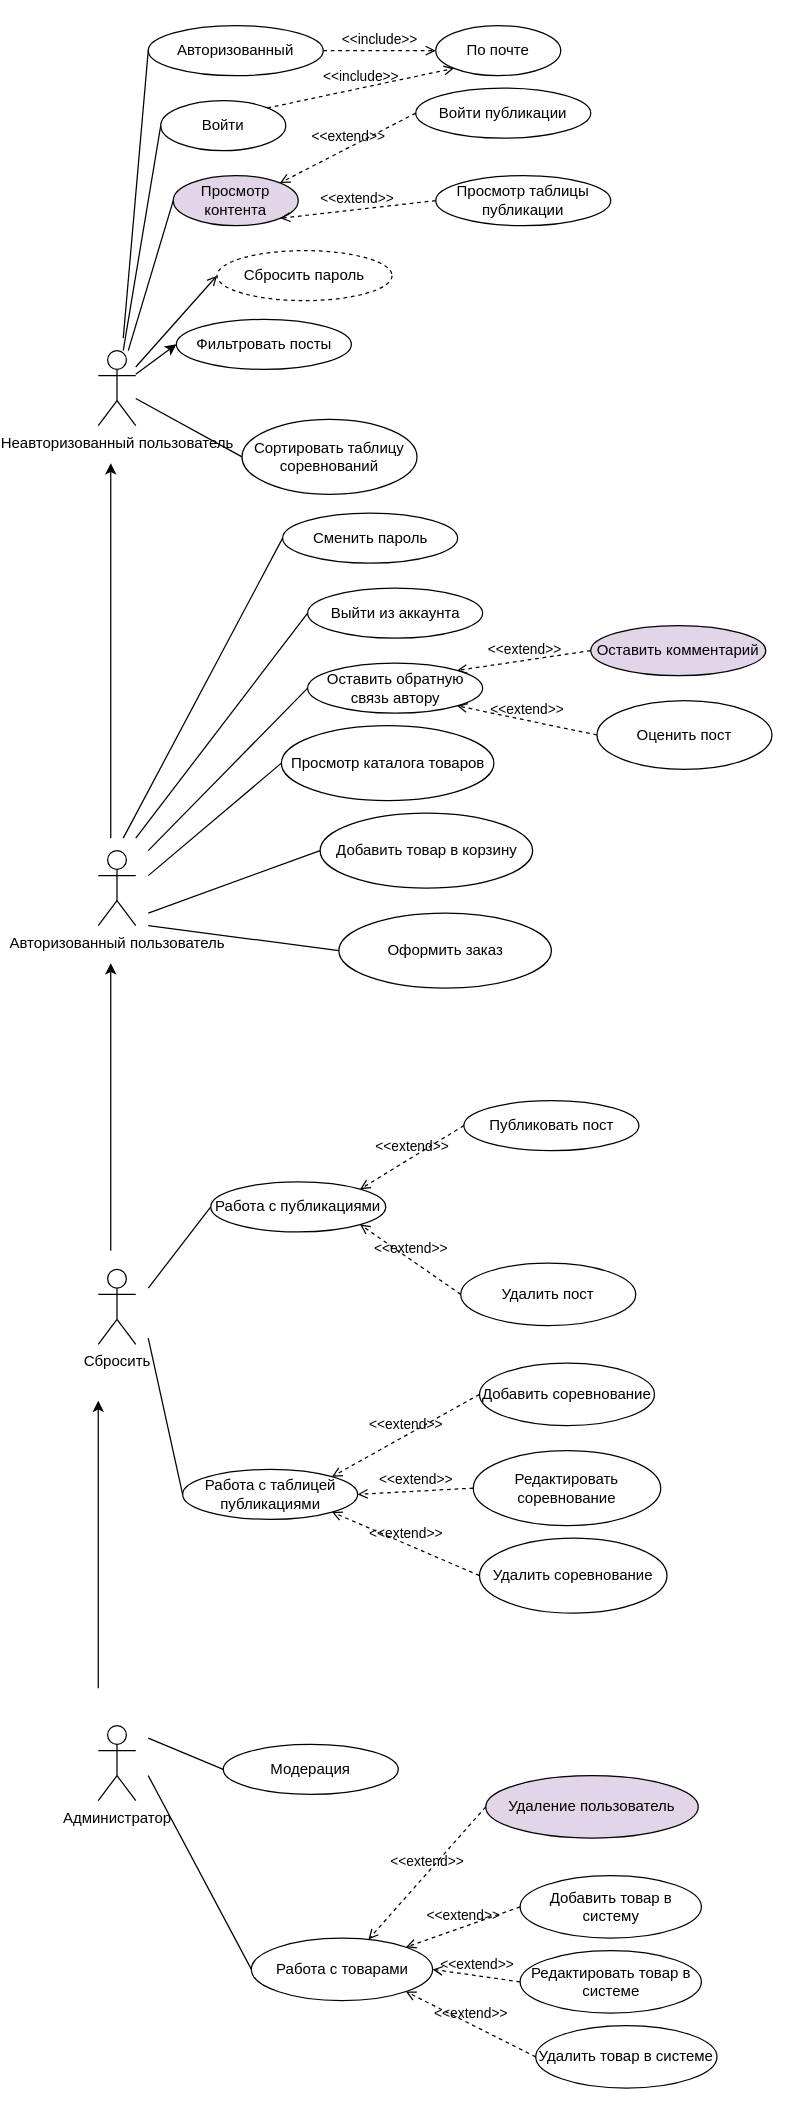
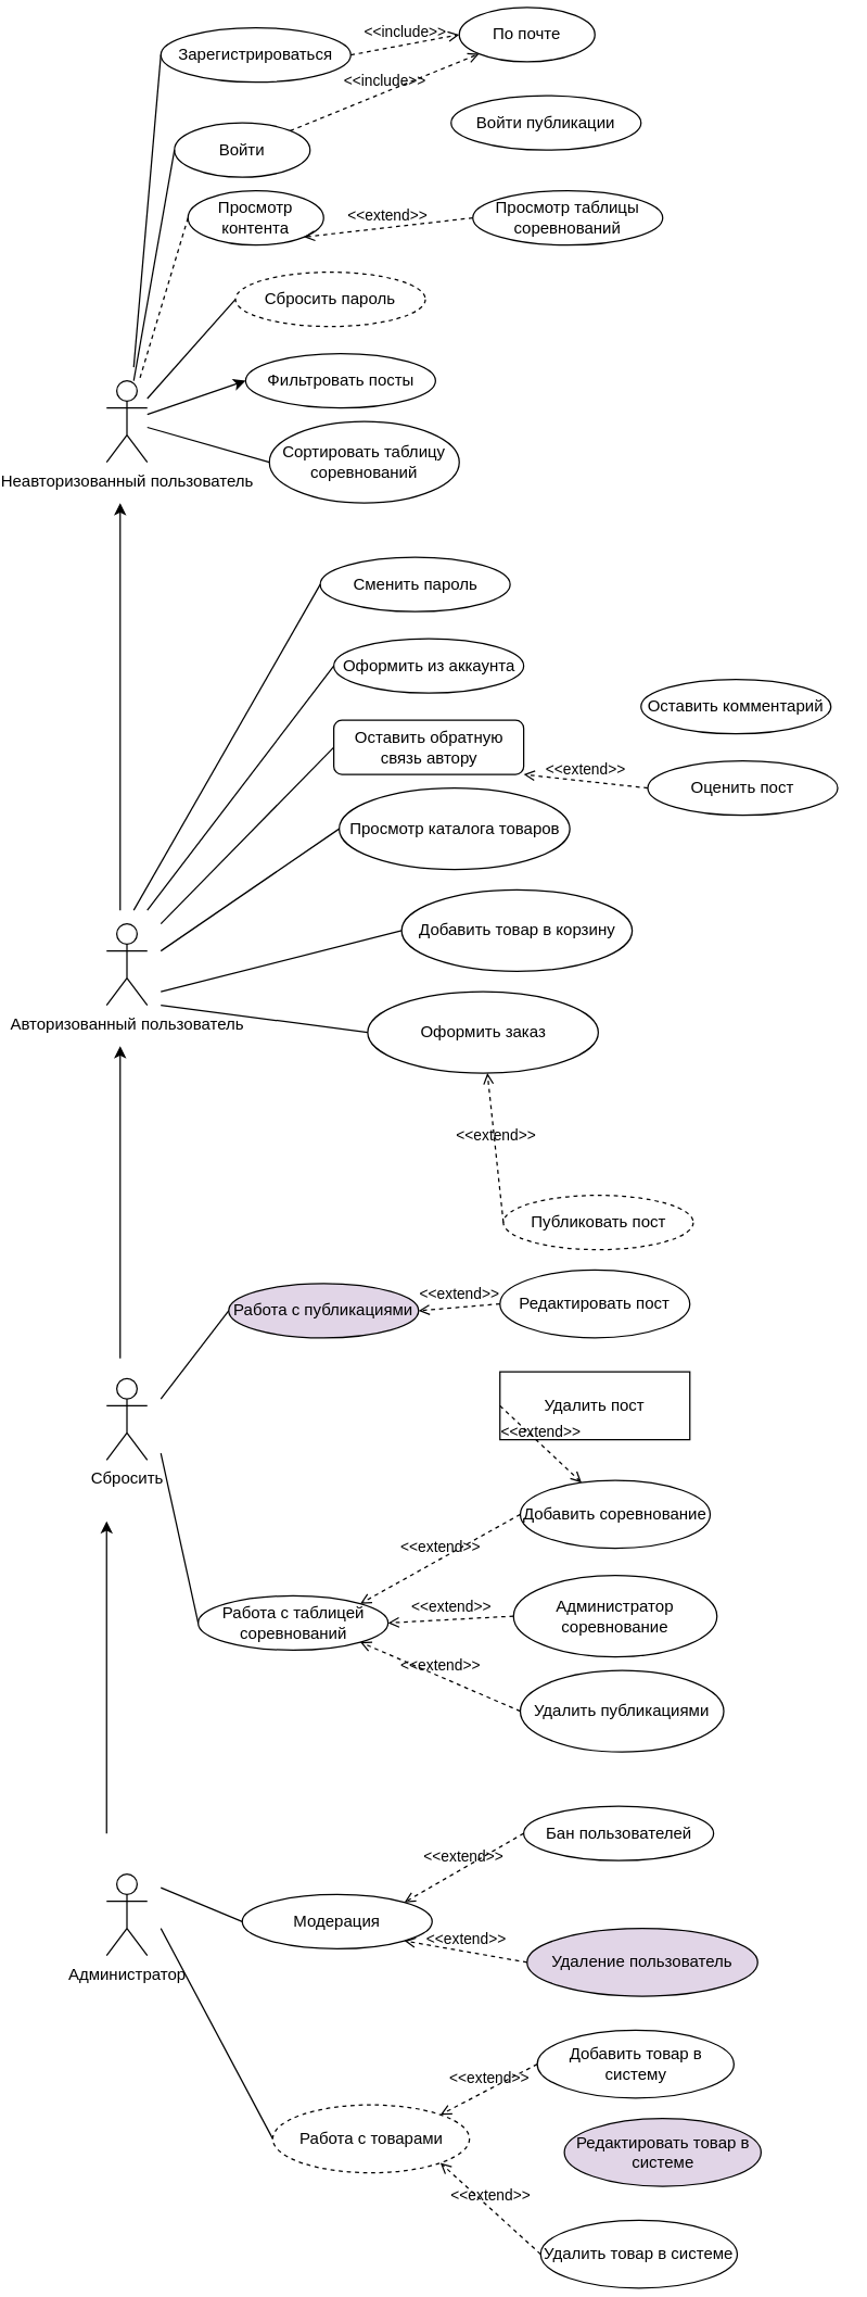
- <mxCell id="5" value="Авторизованный" style="ellipse;whiteSpace=wrap;html=1;align=center;" parent="1" vertex="1"><mxGeometry x="60" y="20" width="140" height="40" as="geometry" /></mxCell>
+ <mxCell id="5" value="Зарегистрироваться" style="ellipse;whiteSpace=wrap;html=1;align=center;" parent="1" vertex="1"><mxGeometry x="60" y="20" width="140" height="40" as="geometry" /></mxCell>
- <mxCell id="38" value="По почте" style="ellipse;whiteSpace=wrap;html=1;align=center;" parent="1" vertex="1"><mxGeometry x="290" y="20" width="100" height="40" as="geometry" /></mxCell>
+ <mxCell id="38" value="По почте" style="ellipse;whiteSpace=wrap;html=1;align=center;" parent="1" vertex="1"><mxGeometry x="280" y="5" width="100" height="40" as="geometry" /></mxCell>
- <mxCell id="6" value="Войти" style="ellipse;whiteSpace=wrap;html=1;align=center;" parent="1" vertex="1"><mxGeometry x="70" y="80" width="100" height="40" as="geometry" /></mxCell>
+ <mxCell id="6" value="Войти" style="ellipse;whiteSpace=wrap;html=1;align=center;" parent="1" vertex="1"><mxGeometry x="70" y="90" width="100" height="40" as="geometry" /></mxCell>
- <mxCell id="41" value="&amp;lt;&amp;lt;extend&amp;gt;&amp;gt;" style="html=1;verticalAlign=bottom;labelBackgroundColor=none;endArrow=open;endFill=0;dashed=1;rounded=0;exitX=0;exitY=0.5;exitDx=0;exitDy=0;entryX=1;entryY=0;entryDx=0;entryDy=0;" parent="1" source="26" target="7" edge="1"><mxGeometry width="160" relative="1" as="geometry"><mxPoint x="160" y="340" as="sourcePoint" /><mxPoint x="260" y="260" as="targetPoint" /></mxGeometry></mxCell>
- <mxCell id="7" value="Просмотр контента" style="ellipse;whiteSpace=wrap;html=1;align=center;fillColor=#e1d5e7;" parent="1" vertex="1"><mxGeometry x="80" y="140" width="100" height="40" as="geometry" /></mxCell>
+ <mxCell id="7" value="Просмотр контента" style="ellipse;whiteSpace=wrap;html=1;align=center;" parent="1" vertex="1"><mxGeometry x="80" y="140" width="100" height="40" as="geometry" /></mxCell>
- <mxCell id="27" value="Просмотр таблицы публикации" style="ellipse;whiteSpace=wrap;html=1;align=center;" parent="1" vertex="1"><mxGeometry x="290" y="140" width="140" height="40" as="geometry" /></mxCell>
+ <mxCell id="27" value="Просмотр таблицы соревнований" style="ellipse;whiteSpace=wrap;html=1;align=center;" parent="1" vertex="1"><mxGeometry x="290" y="140" width="140" height="40" as="geometry" /></mxCell>
- <mxCell id="11" value="" style="endArrow=none;html=1;rounded=0;exitX=0;exitY=0.5;exitDx=0;exitDy=0;" parent="1" source="7" target="2" edge="1"><mxGeometry width="50" height="50" relative="1" as="geometry"><mxPoint x="220" y="420" as="sourcePoint" /><mxPoint x="270" y="370" as="targetPoint" /></mxGeometry></mxCell>
+ <mxCell id="11" value="" style="endArrow=none;html=1;rounded=0;exitX=0;exitY=0.5;exitDx=0;exitDy=0;dashed=1;" parent="1" source="7" target="2" edge="1"><mxGeometry width="50" height="50" relative="1" as="geometry"><mxPoint x="220" y="420" as="sourcePoint" /><mxPoint x="270" y="370" as="targetPoint" /></mxGeometry></mxCell>
- <mxCell id="43" value="" style="endArrow=open;html=1;rounded=0;entryX=0;entryY=0.5;entryDx=0;entryDy=0;" parent="1" source="2" target="12" edge="1"><mxGeometry width="50" height="50" relative="1" as="geometry"><mxPoint x="520" y="540" as="sourcePoint" /><mxPoint x="570" y="360" as="targetPoint" /></mxGeometry></mxCell>
+ <mxCell id="43" value="" style="endArrow=none;html=1;rounded=0;entryX=0;entryY=0.5;entryDx=0;entryDy=0;" parent="1" source="2" target="12" edge="1"><mxGeometry width="50" height="50" relative="1" as="geometry"><mxPoint x="520" y="540" as="sourcePoint" /><mxPoint x="570" y="360" as="targetPoint" /></mxGeometry></mxCell>
- <mxCell id="25" value="Фильтровать посты" style="ellipse;whiteSpace=wrap;html=1;align=center;" parent="1" vertex="1"><mxGeometry x="82.5" y="255" width="140" height="40" as="geometry" /></mxCell>
+ <mxCell id="25" value="Фильтровать посты" style="ellipse;whiteSpace=wrap;html=1;align=center;" parent="1" vertex="1"><mxGeometry x="122.5" y="260" width="140" height="40" as="geometry" /></mxCell>
- <mxCell id="28" value="Сортировать таблицу соревнований" style="ellipse;whiteSpace=wrap;html=1;align=center;" parent="1" vertex="1"><mxGeometry x="135" y="335" width="140" height="60" as="geometry" /></mxCell>
+ <mxCell id="28" value="Сортировать таблицу соревнований" style="ellipse;whiteSpace=wrap;html=1;align=center;" parent="1" vertex="1"><mxGeometry x="140" y="310" width="140" height="60" as="geometry" /></mxCell>
- <mxCell id="13" value="Сменить пароль" style="ellipse;whiteSpace=wrap;html=1;align=center;" parent="1" vertex="1"><mxGeometry x="167.5" y="410" width="140" height="40" as="geometry" /></mxCell>
+ <mxCell id="13" value="Сменить пароль" style="ellipse;whiteSpace=wrap;html=1;align=center;" parent="1" vertex="1"><mxGeometry x="177.5" y="410" width="140" height="40" as="geometry" /></mxCell>
- <mxCell id="14" value="Выйти из аккаунта" style="ellipse;whiteSpace=wrap;html=1;align=center;" parent="1" vertex="1"><mxGeometry x="187.5" y="470" width="140" height="40" as="geometry" /></mxCell>
+ <mxCell id="14" value="Оформить из аккаунта" style="ellipse;whiteSpace=wrap;html=1;align=center;" parent="1" vertex="1"><mxGeometry x="187.5" y="470" width="140" height="40" as="geometry" /></mxCell>
- <mxCell id="15" value="Оставить комментарий" style="ellipse;whiteSpace=wrap;html=1;align=center;fillColor=#e1d5e7;" parent="1" vertex="1"><mxGeometry x="414" y="500" width="140" height="40" as="geometry" /></mxCell>
+ <mxCell id="15" value="Оставить комментарий" style="ellipse;whiteSpace=wrap;html=1;align=center;" parent="1" vertex="1"><mxGeometry x="414" y="500" width="140" height="40" as="geometry" /></mxCell>
- <mxCell id="52" value="&amp;lt;&amp;lt;extend&amp;gt;&amp;gt;" style="html=1;verticalAlign=bottom;labelBackgroundColor=none;endArrow=open;endFill=0;dashed=1;rounded=0;exitX=0;exitY=0.5;exitDx=0;exitDy=0;entryX=1;entryY=0;entryDx=0;entryDy=0;" parent="1" source="15" target="20" edge="1"><mxGeometry width="160" relative="1" as="geometry"><mxPoint x="615" y="430" as="sourcePoint" /><mxPoint x="490" y="444" as="targetPoint" /></mxGeometry></mxCell>
- <mxCell id="20" value="Оставить обратную связь автору" style="ellipse;whiteSpace=wrap;html=1;align=center;" parent="1" vertex="1"><mxGeometry x="187.5" y="530" width="140" height="40" as="geometry" /></mxCell>
+ <mxCell id="20" value="Оставить обратную связь автору" style="whiteSpace=wrap;html=1;align=center;rounded=1;" parent="1" vertex="1"><mxGeometry x="187.5" y="530" width="140" height="40" as="geometry" /></mxCell>
- <mxCell id="19" value="Оценить пост" style="ellipse;whiteSpace=wrap;html=1;align=center;" parent="1" vertex="1"><mxGeometry x="419" y="560" width="140" height="55" as="geometry" /></mxCell>
+ <mxCell id="19" value="Оценить пост" style="ellipse;whiteSpace=wrap;html=1;align=center;" parent="1" vertex="1"><mxGeometry x="419" y="560" width="140" height="40" as="geometry" /></mxCell>
- <mxCell id="29" value="Просмотр каталога товаров" style="ellipse;whiteSpace=wrap;html=1;align=center;" parent="1" vertex="1"><mxGeometry x="166.5" y="580" width="170" height="60" as="geometry" /></mxCell>
+ <mxCell id="29" value="Просмотр каталога товаров" style="ellipse;whiteSpace=wrap;html=1;align=center;" parent="1" vertex="1"><mxGeometry x="191.5" y="580" width="170" height="60" as="geometry" /></mxCell>
- <mxCell id="30" value="Добавить товар в корзину" style="ellipse;whiteSpace=wrap;html=1;align=center;" parent="1" vertex="1"><mxGeometry x="197.5" y="650" width="170" height="60" as="geometry" /></mxCell>
+ <mxCell id="30" value="Добавить товар в корзину" style="ellipse;whiteSpace=wrap;html=1;align=center;" parent="1" vertex="1"><mxGeometry x="237.5" y="655" width="170" height="60" as="geometry" /></mxCell>
- <mxCell id="22" value="Публиковать пост" style="ellipse;whiteSpace=wrap;html=1;align=center;" parent="1" vertex="1"><mxGeometry x="312.5" y="880" width="140" height="40" as="geometry" /></mxCell>
+ <mxCell id="22" value="Публиковать пост" style="ellipse;whiteSpace=wrap;html=1;align=center;dashed=1;" parent="1" vertex="1"><mxGeometry x="312.5" y="880" width="140" height="40" as="geometry" /></mxCell>
- <mxCell id="56" value="&amp;lt;&amp;lt;extend&amp;gt;&amp;gt;" style="html=1;verticalAlign=bottom;labelBackgroundColor=none;endArrow=open;endFill=0;dashed=1;rounded=0;exitX=0;exitY=0.5;exitDx=0;exitDy=0;entryX=1;entryY=0;entryDx=0;entryDy=0;" parent="1" source="22" target="33" edge="1"><mxGeometry width="160" relative="1" as="geometry"><mxPoint x="592" y="836" as="sourcePoint" /><mxPoint x="480" y="820" as="targetPoint" /></mxGeometry></mxCell>
+ <mxCell id="56" value="&amp;lt;&amp;lt;extend&amp;gt;&amp;gt;" style="html=1;verticalAlign=bottom;labelBackgroundColor=none;endArrow=open;endFill=0;dashed=1;rounded=0;exitX=0;exitY=0.5;exitDx=0;exitDy=0;" parent="1" source="22" target="31" edge="1"><mxGeometry width="160" relative="1" as="geometry"><mxPoint x="592" y="836" as="sourcePoint" /><mxPoint x="480" y="820" as="targetPoint" /></mxGeometry></mxCell>
+ <mxCell id="23" value="Редактировать пост" style="ellipse;whiteSpace=wrap;html=1;align=center;" parent="1" vertex="1"><mxGeometry x="310" y="935" width="140" height="50" as="geometry" /></mxCell>
+ <mxCell id="57" value="&amp;lt;&amp;lt;extend&amp;gt;&amp;gt;" style="html=1;verticalAlign=bottom;labelBackgroundColor=none;endArrow=open;endFill=0;dashed=1;rounded=0;exitX=0;exitY=0.5;exitDx=0;exitDy=0;entryX=1;entryY=0.5;entryDx=0;entryDy=0;" parent="1" source="23" target="33" edge="1"><mxGeometry width="160" relative="1" as="geometry"><mxPoint x="512" y="946" as="sourcePoint" /><mxPoint x="400" y="930" as="targetPoint" /></mxGeometry></mxCell>
- <mxCell id="33" value="Работа с публикациями" style="ellipse;whiteSpace=wrap;html=1;align=center;" parent="1" vertex="1"><mxGeometry x="110" y="945" width="140" height="40" as="geometry" /></mxCell>
+ <mxCell id="33" value="Работа с публикациями" style="ellipse;whiteSpace=wrap;html=1;align=center;fillColor=#e1d5e7;" parent="1" vertex="1"><mxGeometry x="110" y="945" width="140" height="40" as="geometry" /></mxCell>
- <mxCell id="58" value="&amp;lt;&amp;lt;extend&amp;gt;&amp;gt;" style="html=1;verticalAlign=bottom;labelBackgroundColor=none;endArrow=open;endFill=0;dashed=1;rounded=0;exitX=0;exitY=0.5;exitDx=0;exitDy=0;entryX=1;entryY=1;entryDx=0;entryDy=0;" parent="1" source="24" target="33" edge="1"><mxGeometry width="160" relative="1" as="geometry"><mxPoint x="592" y="1026" as="sourcePoint" /><mxPoint x="480" y="1010" as="targetPoint" /></mxGeometry></mxCell>
+ <mxCell id="58" value="&amp;lt;&amp;lt;extend&amp;gt;&amp;gt;" style="html=1;verticalAlign=bottom;labelBackgroundColor=none;endArrow=open;endFill=0;dashed=1;rounded=0;exitX=0;exitY=0.5;exitDx=0;exitDy=0;" parent="1" source="24" target="35" edge="1"><mxGeometry width="160" relative="1" as="geometry"><mxPoint x="592" y="1026" as="sourcePoint" /><mxPoint x="480" y="1010" as="targetPoint" /></mxGeometry></mxCell>
- <mxCell id="24" value="Удалить пост" style="ellipse;whiteSpace=wrap;html=1;align=center;" parent="1" vertex="1"><mxGeometry x="310" y="1010" width="140" height="50" as="geometry" /></mxCell>
+ <mxCell id="24" value="Удалить пост" style="whiteSpace=wrap;html=1;align=center;rounded=0;" parent="1" vertex="1"><mxGeometry x="310" y="1010" width="140" height="50" as="geometry" /></mxCell>
- <mxCell id="36" value="Редактировать соревнование" style="ellipse;whiteSpace=wrap;html=1;align=center;" parent="1" vertex="1"><mxGeometry x="320" y="1160" width="150" height="60" as="geometry" /></mxCell>
+ <mxCell id="36" value="Администратор соревнование" style="ellipse;whiteSpace=wrap;html=1;align=center;" parent="1" vertex="1"><mxGeometry x="320" y="1160" width="150" height="60" as="geometry" /></mxCell>
- <mxCell id="34" value="Работа с таблицей публикациями" style="ellipse;whiteSpace=wrap;html=1;align=center;" parent="1" vertex="1"><mxGeometry x="87.5" y="1175" width="140" height="40" as="geometry" /></mxCell>
+ <mxCell id="34" value="Работа с таблицей соревнований" style="ellipse;whiteSpace=wrap;html=1;align=center;" parent="1" vertex="1"><mxGeometry x="87.5" y="1175" width="140" height="40" as="geometry" /></mxCell>
- <mxCell id="37" value="Удалить соревнование" style="ellipse;whiteSpace=wrap;html=1;align=center;" parent="1" vertex="1"><mxGeometry x="325" y="1230" width="150" height="60" as="geometry" /></mxCell>
+ <mxCell id="37" value="Удалить публикациями" style="ellipse;whiteSpace=wrap;html=1;align=center;" parent="1" vertex="1"><mxGeometry x="325" y="1230" width="150" height="60" as="geometry" /></mxCell>
+ <mxCell id="17" value="Бан пользователей" style="ellipse;whiteSpace=wrap;html=1;align=center;" parent="1" vertex="1"><mxGeometry x="327.5" y="1330" width="140" height="40" as="geometry" /></mxCell>
+ <mxCell id="67" value="&amp;lt;&amp;lt;extend&amp;gt;&amp;gt;" style="html=1;verticalAlign=bottom;labelBackgroundColor=none;endArrow=open;endFill=0;dashed=1;rounded=0;exitX=0;exitY=0.5;exitDx=0;exitDy=0;entryX=1;entryY=0;entryDx=0;entryDy=0;" parent="1" source="17" target="16" edge="1"><mxGeometry width="160" relative="1" as="geometry"><mxPoint x="368" y="1371" as="sourcePoint" /><mxPoint x="250" y="1320" as="targetPoint" /></mxGeometry></mxCell>
- <mxCell id="68" value="&amp;lt;&amp;lt;extend&amp;gt;&amp;gt;" style="html=1;verticalAlign=bottom;labelBackgroundColor=none;endArrow=open;endFill=0;dashed=1;rounded=0;exitX=0;exitY=0.5;exitDx=0;exitDy=0;" parent="1" source="18" target="62" edge="1"><mxGeometry width="160" relative="1" as="geometry"><mxPoint x="518" y="1481" as="sourcePoint" /><mxPoint x="400" y="1430" as="targetPoint" /></mxGeometry></mxCell>
+ <mxCell id="68" value="&amp;lt;&amp;lt;extend&amp;gt;&amp;gt;" style="html=1;verticalAlign=bottom;labelBackgroundColor=none;endArrow=open;endFill=0;dashed=1;rounded=0;exitX=0;exitY=0.5;exitDx=0;exitDy=0;entryX=1;entryY=1;entryDx=0;entryDy=0;" parent="1" source="18" target="16" edge="1"><mxGeometry width="160" relative="1" as="geometry"><mxPoint x="518" y="1481" as="sourcePoint" /><mxPoint x="400" y="1430" as="targetPoint" /></mxGeometry></mxCell>
- <mxCell id="32" value="Добавить товар в систему" style="ellipse;whiteSpace=wrap;html=1;align=center;" parent="1" vertex="1"><mxGeometry x="357.5" y="1500" width="145" height="50" as="geometry" /></mxCell>
+ <mxCell id="32" value="Добавить товар в систему" style="ellipse;whiteSpace=wrap;html=1;align=center;" parent="1" vertex="1"><mxGeometry x="337.5" y="1495" width="145" height="50" as="geometry" /></mxCell>
- <mxCell id="62" value="Работа с товарами" style="ellipse;whiteSpace=wrap;html=1;align=center;" parent="1" vertex="1"><mxGeometry x="142.5" y="1550" width="145" height="50" as="geometry" /></mxCell>
+ <mxCell id="62" value="Работа с товарами" style="ellipse;whiteSpace=wrap;html=1;align=center;dashed=1;" parent="1" vertex="1"><mxGeometry x="142.5" y="1550" width="145" height="50" as="geometry" /></mxCell>
- <mxCell id="70" value="&amp;lt;&amp;lt;extend&amp;gt;&amp;gt;" style="html=1;verticalAlign=bottom;labelBackgroundColor=none;endArrow=open;endFill=0;dashed=1;rounded=0;exitX=0;exitY=0.5;exitDx=0;exitDy=0;entryX=1;entryY=0.5;entryDx=0;entryDy=0;" parent="1" source="63" target="62" edge="1"><mxGeometry width="160" relative="1" as="geometry"><mxPoint x="618" y="1641" as="sourcePoint" /><mxPoint x="500" y="1590" as="targetPoint" /></mxGeometry></mxCell>
- <mxCell id="63" value="Редактировать товар в системе" style="ellipse;whiteSpace=wrap;html=1;align=center;" parent="1" vertex="1"><mxGeometry x="357.5" y="1560" width="145" height="50" as="geometry" /></mxCell>
+ <mxCell id="63" value="Редактировать товар в системе" style="ellipse;whiteSpace=wrap;html=1;align=center;fillColor=#e1d5e7;" parent="1" vertex="1"><mxGeometry x="357.5" y="1560" width="145" height="50" as="geometry" /></mxCell>
- <mxCell id="64" value="Удалить товар в системе" style="ellipse;whiteSpace=wrap;html=1;align=center;" parent="1" vertex="1"><mxGeometry x="370" y="1620" width="145" height="50" as="geometry" /></mxCell>
+ <mxCell id="64" value="Удалить товар в системе" style="ellipse;whiteSpace=wrap;html=1;align=center;" parent="1" vertex="1"><mxGeometry x="340" y="1635" width="145" height="50" as="geometry" /></mxCell>
